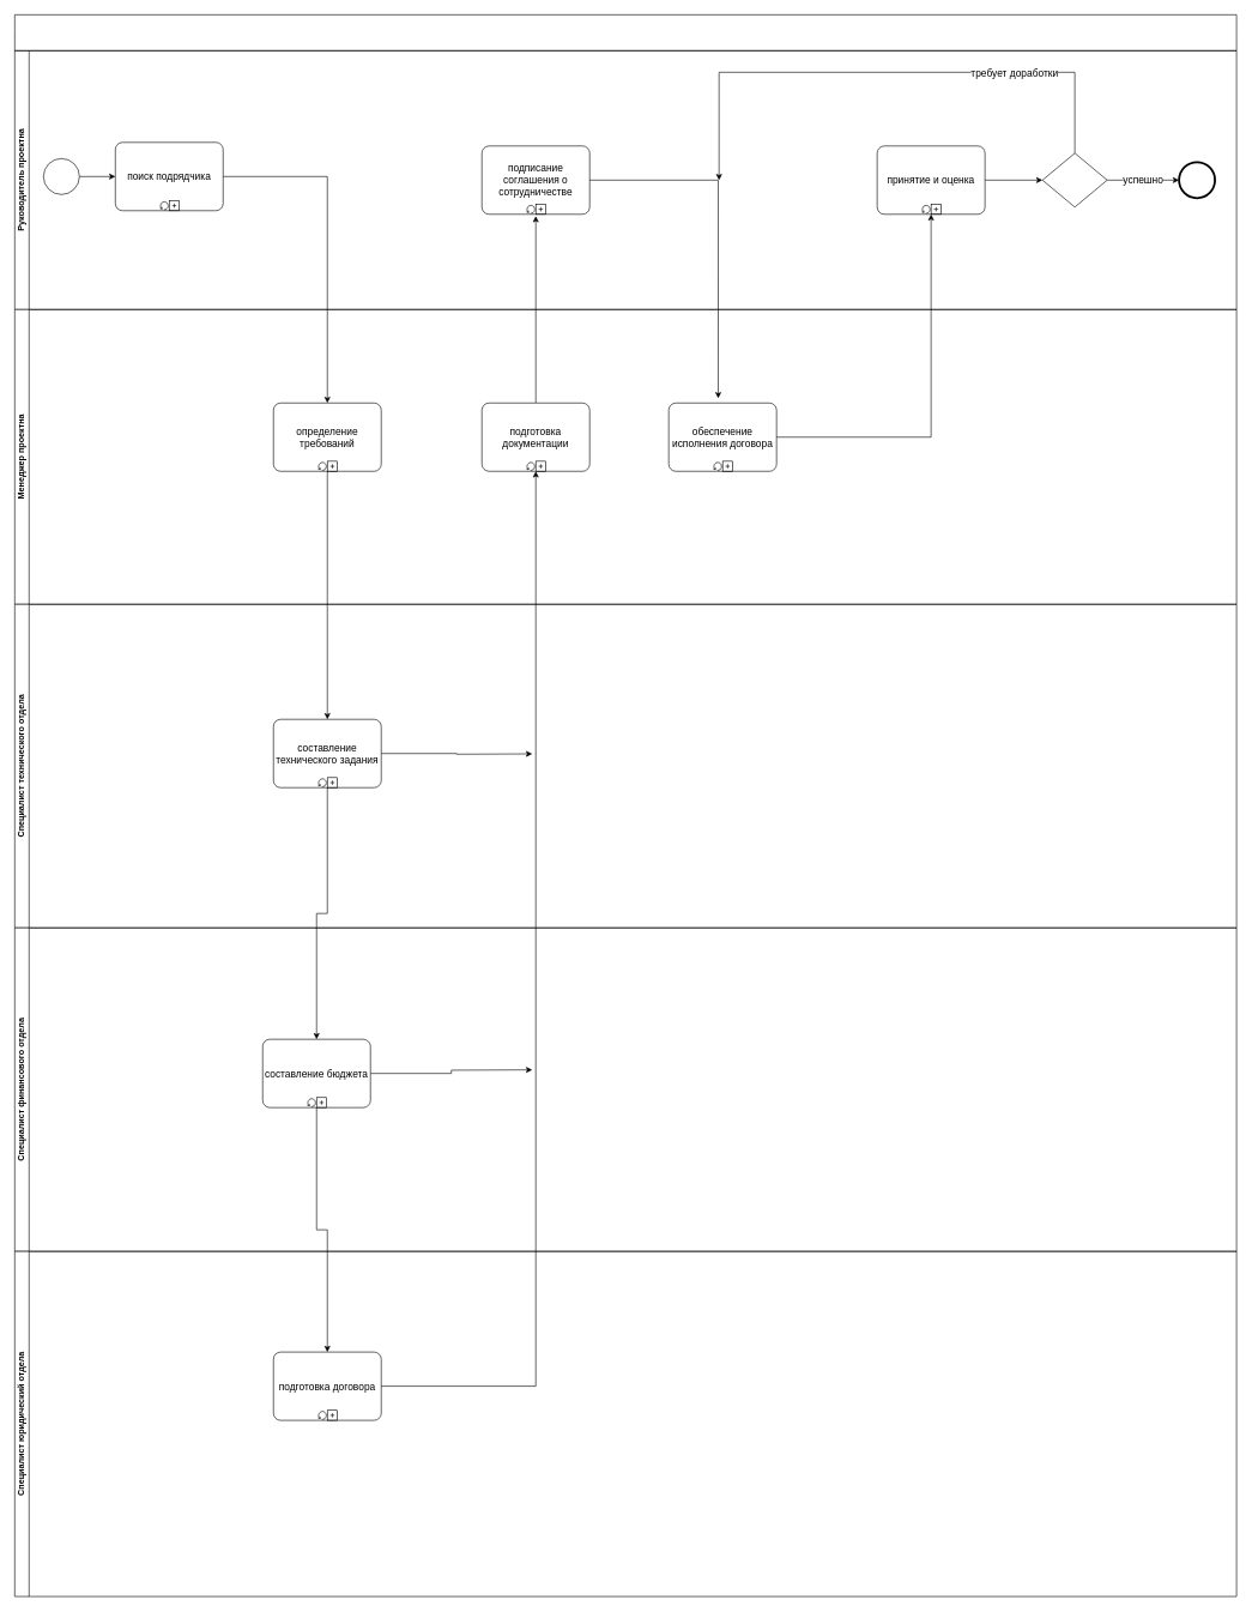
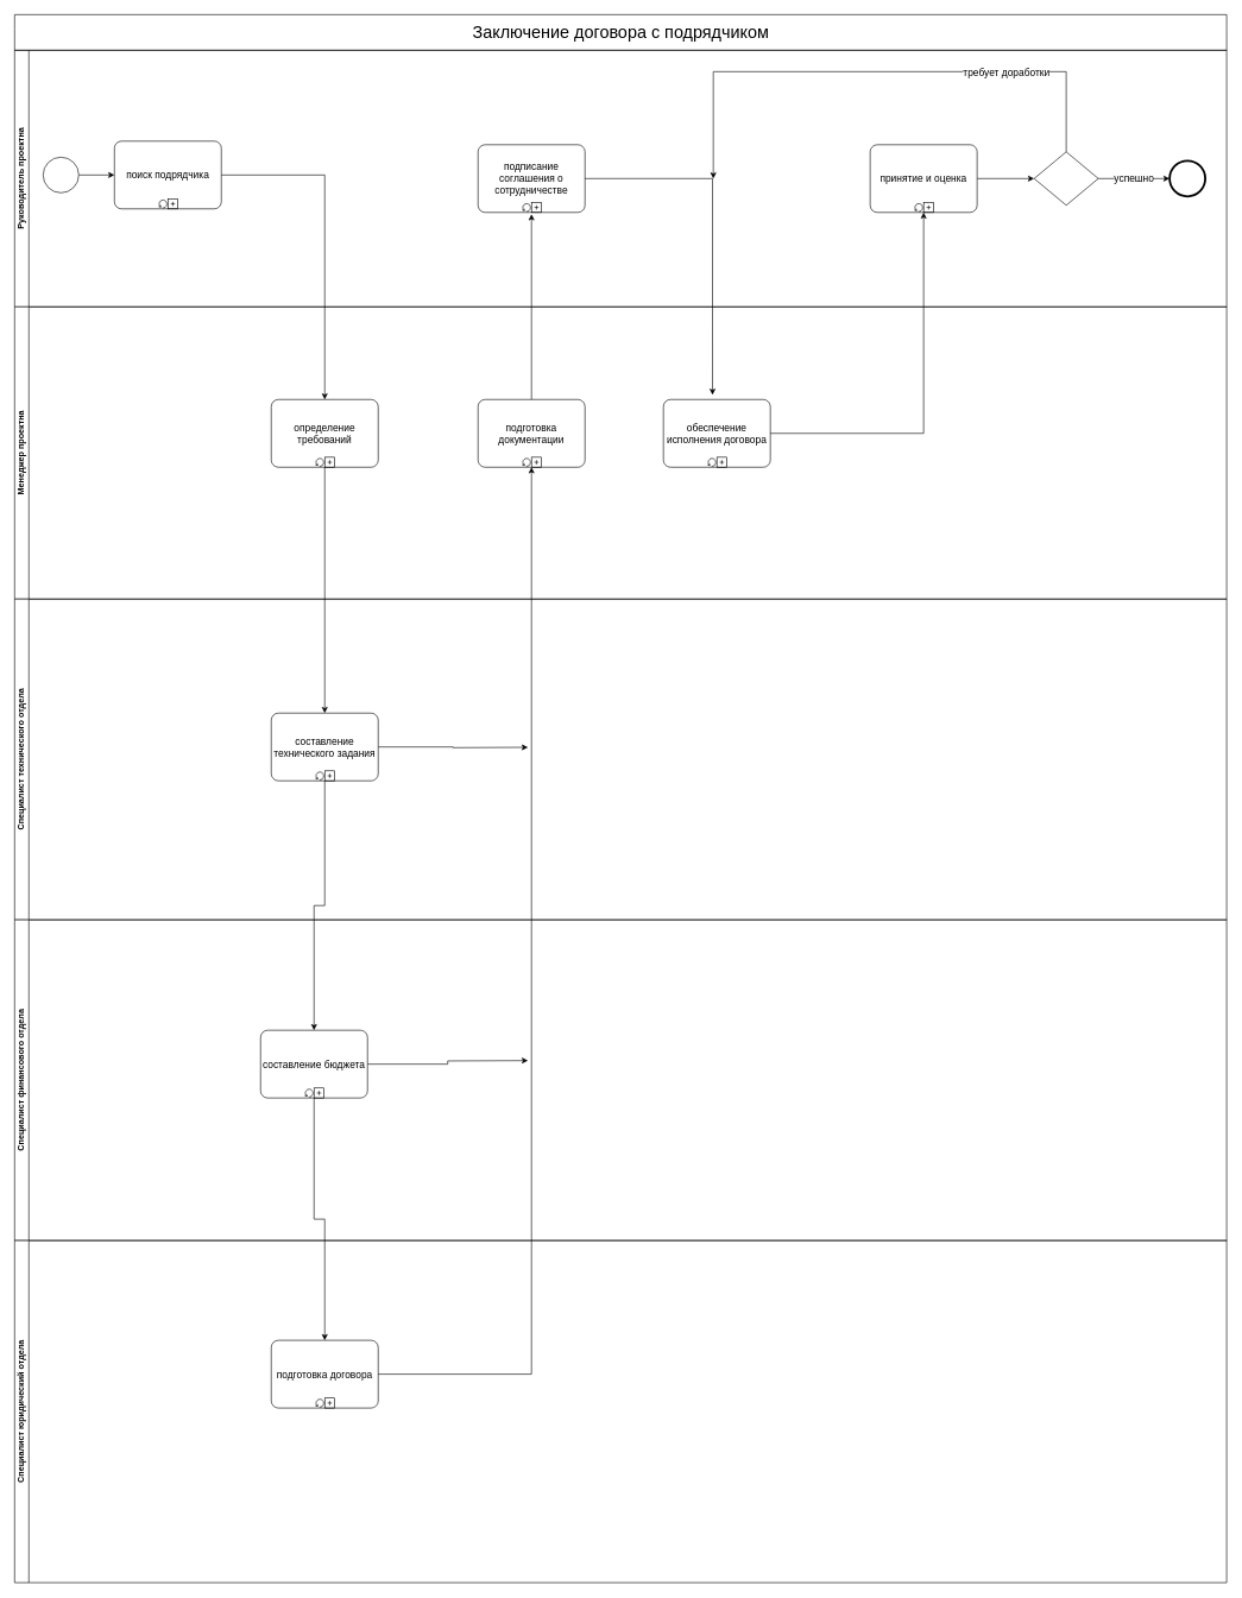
+ <mxCell id="28" value="&lt;font style=&quot;font-size: 24px;&quot;&gt;Заключение договора с подрядчиком&lt;/font&gt;" style="text;html=1;align=center;verticalAlign=middle;resizable=0;points=[];autosize=1;strokeColor=none;fillColor=none;" vertex="1" parent="27"><mxGeometry x="630" y="5" width="440" height="40" as="geometry" /></mxCell>
